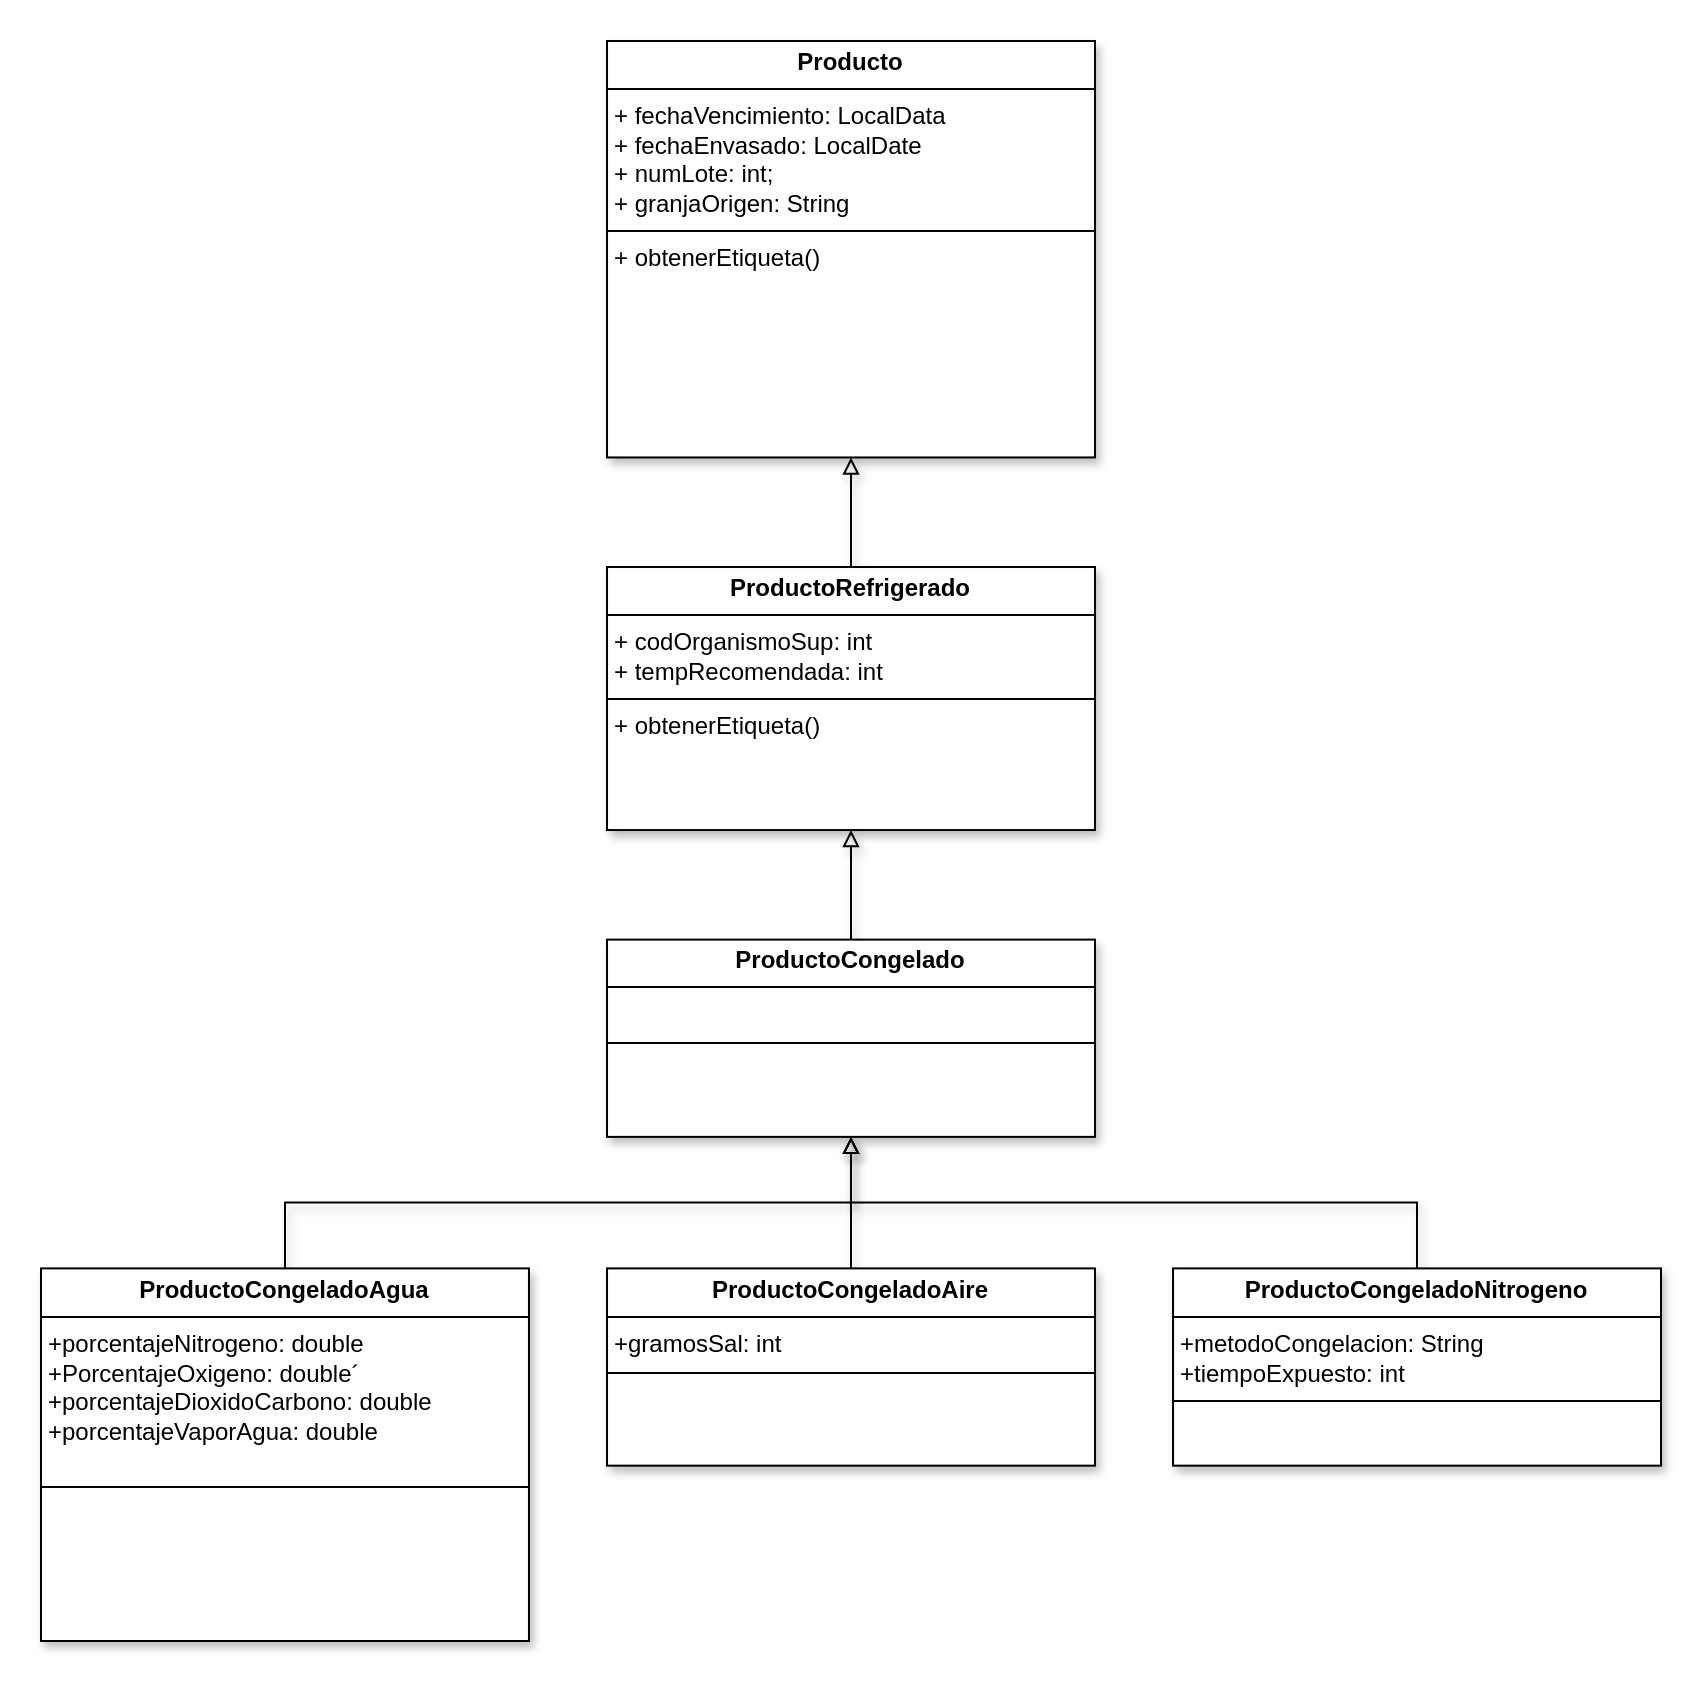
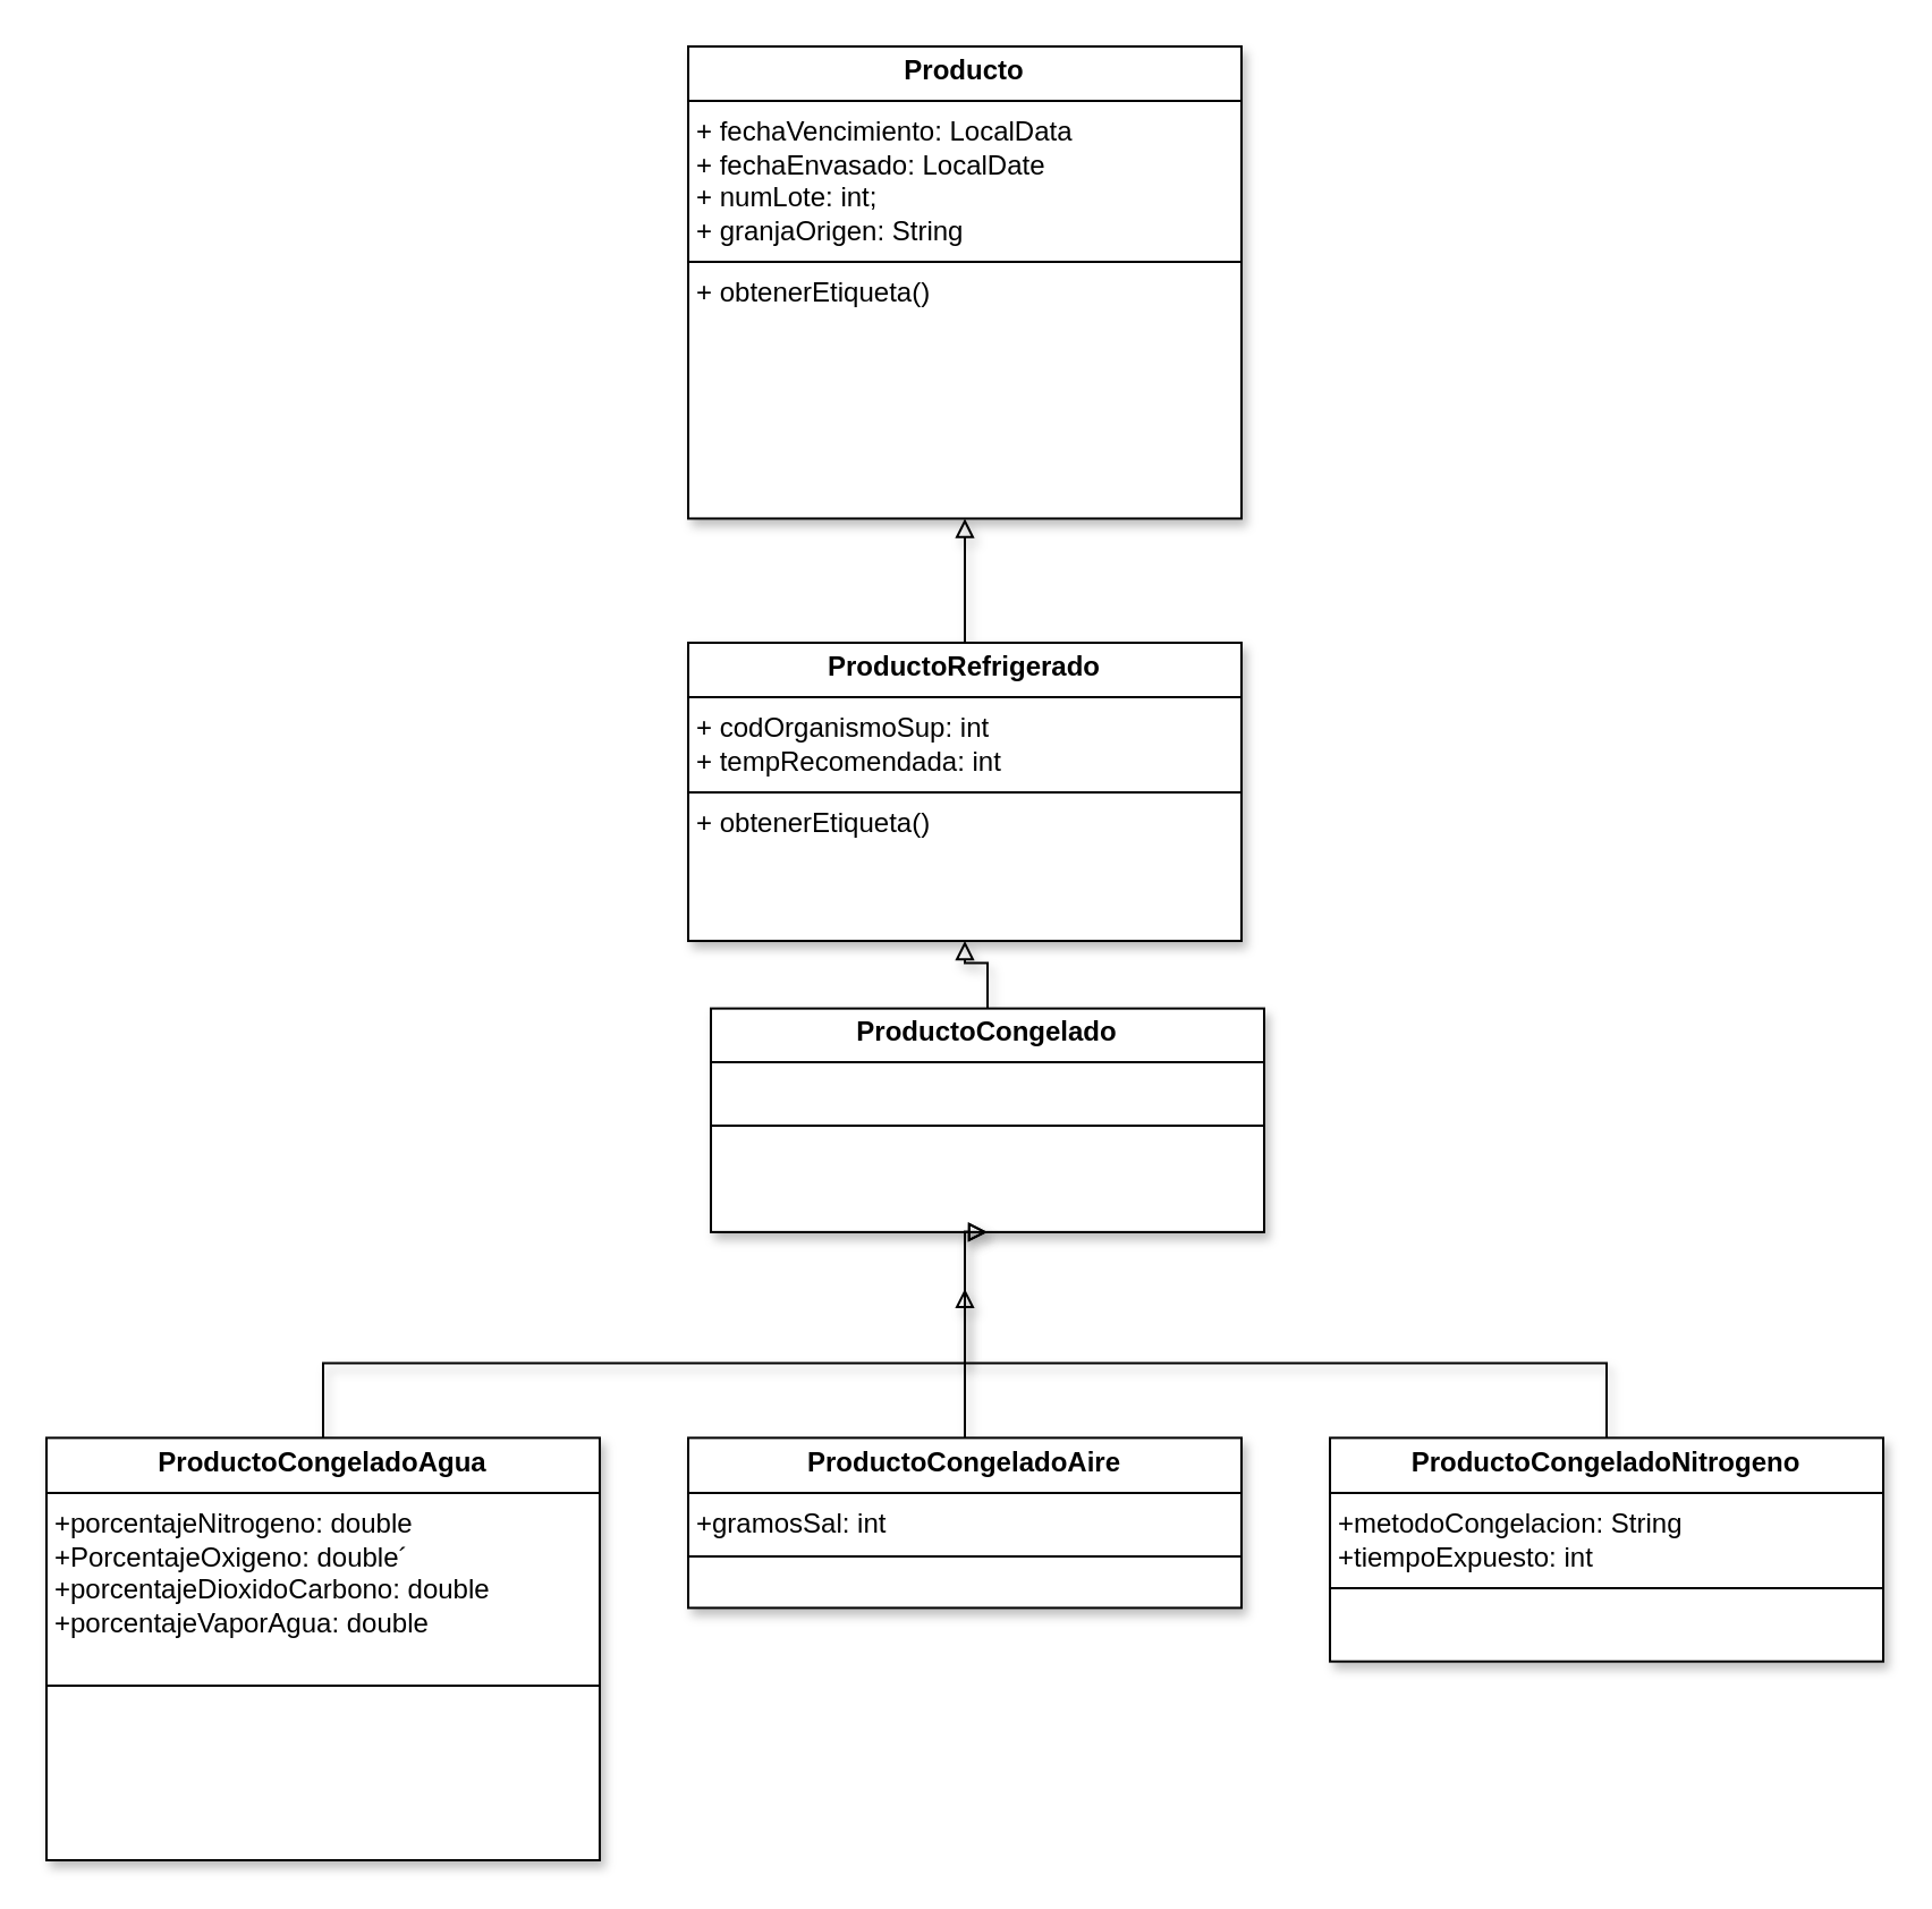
- <mxCell id="7" value="&lt;p style=&quot;margin:0px;margin-top:4px;text-align:center;&quot;&gt;&lt;b&gt;ProductoCongelado&lt;/b&gt;&lt;/p&gt;&lt;hr size=&quot;1&quot; style=&quot;border-style:solid;&quot;&gt;&lt;p style=&quot;margin:0px;margin-left:4px;&quot;&gt;&lt;br&gt;&lt;/p&gt;&lt;hr size=&quot;1&quot; style=&quot;border-style:solid;&quot;&gt;&lt;p style=&quot;margin:0px;margin-left:4px;&quot;&gt;&lt;br&gt;&lt;/p&gt;" style="verticalAlign=top;align=left;overflow=fill;html=1;whiteSpace=wrap;shadow=1;" parent="2" vertex="1"><mxGeometry x="283.012" y="449.315" width="243.976" height="98.63" as="geometry" /></mxCell>
+ <mxCell id="7" value="&lt;p style=&quot;margin:0px;margin-top:4px;text-align:center;&quot;&gt;&lt;b&gt;ProductoCongelado&lt;/b&gt;&lt;/p&gt;&lt;hr size=&quot;1&quot; style=&quot;border-style:solid;&quot;&gt;&lt;p style=&quot;margin:0px;margin-left:4px;&quot;&gt;&lt;br&gt;&lt;/p&gt;&lt;hr size=&quot;1&quot; style=&quot;border-style:solid;&quot;&gt;&lt;p style=&quot;margin:0px;margin-left:4px;&quot;&gt;&lt;br&gt;&lt;/p&gt;" style="verticalAlign=top;align=left;overflow=fill;html=1;whiteSpace=wrap;shadow=1;" parent="2" vertex="1"><mxGeometry x="293.012" y="424.315" width="243.976" height="98.63" as="geometry" /></mxCell>
- <mxCell id="11" value="&lt;p style=&quot;margin:0px;margin-top:4px;text-align:center;&quot;&gt;&lt;b&gt;ProductoCongeladoAire&lt;/b&gt;&lt;/p&gt;&lt;hr size=&quot;1&quot; style=&quot;border-style:solid;&quot;&gt;&lt;p style=&quot;margin:0px;margin-left:4px;&quot;&gt;+gramosSal: int&lt;/p&gt;&lt;hr size=&quot;1&quot; style=&quot;border-style:solid;&quot;&gt;&lt;p style=&quot;margin:0px;margin-left:4px;&quot;&gt;&lt;br&gt;&lt;/p&gt;" style="verticalAlign=top;align=left;overflow=fill;html=1;whiteSpace=wrap;shadow=1;" parent="2" vertex="1"><mxGeometry x="283.012" y="613.699" width="243.976" height="98.63" as="geometry" /></mxCell>
+ <mxCell id="11" value="&lt;p style=&quot;margin:0px;margin-top:4px;text-align:center;&quot;&gt;&lt;b&gt;ProductoCongeladoAire&lt;/b&gt;&lt;/p&gt;&lt;hr size=&quot;1&quot; style=&quot;border-style:solid;&quot;&gt;&lt;p style=&quot;margin:0px;margin-left:4px;&quot;&gt;+gramosSal: int&lt;/p&gt;&lt;hr size=&quot;1&quot; style=&quot;border-style:solid;&quot;&gt;&lt;p style=&quot;margin:0px;margin-left:4px;&quot;&gt;&lt;br&gt;&lt;/p&gt;" style="verticalAlign=top;align=left;overflow=fill;html=1;whiteSpace=wrap;shadow=1;" parent="2" vertex="1"><mxGeometry x="283.012" y="613.699" width="243.976" height="75" as="geometry" /></mxCell>
